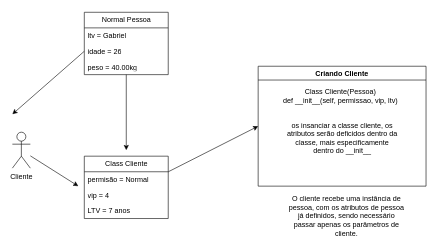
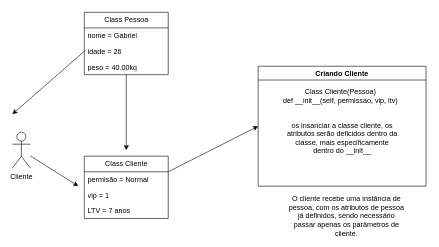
- <mxCell id="3" value="Normal Pessoa" style="swimlane;fontStyle=0;childLayout=stackLayout;horizontal=1;startSize=26;fillColor=none;horizontalStack=0;resizeParent=1;resizeParentMax=0;resizeLast=0;collapsible=1;marginBottom=0;html=1;" vertex="1" parent="1"><mxGeometry x="140" y="20" width="140" height="104" as="geometry" /></mxCell>
+ <mxCell id="3" value="Class Pessoa" style="swimlane;fontStyle=0;childLayout=stackLayout;horizontal=1;startSize=26;fillColor=none;horizontalStack=0;resizeParent=1;resizeParentMax=0;resizeLast=0;collapsible=1;marginBottom=0;html=1;" vertex="1" parent="1"><mxGeometry x="140" y="20" width="140" height="104" as="geometry" /></mxCell>
- <mxCell id="4" value="ltv = Gabriel" style="text;strokeColor=none;fillColor=none;align=left;verticalAlign=top;spacingLeft=4;spacingRight=4;overflow=hidden;rotatable=0;points=[[0,0.5],[1,0.5]];portConstraint=eastwest;whiteSpace=wrap;html=1;" vertex="1" parent="3"><mxGeometry y="26" width="140" height="26" as="geometry" /></mxCell>
+ <mxCell id="4" value="nome = Gabriel" style="text;strokeColor=none;fillColor=none;align=left;verticalAlign=top;spacingLeft=4;spacingRight=4;overflow=hidden;rotatable=0;points=[[0,0.5],[1,0.5]];portConstraint=eastwest;whiteSpace=wrap;html=1;" vertex="1" parent="3"><mxGeometry y="26" width="140" height="26" as="geometry" /></mxCell>
- <mxCell id="11" value="vip = 4&lt;div&gt;&lt;br&gt;&lt;/div&gt;" style="text;strokeColor=none;fillColor=none;align=left;verticalAlign=top;spacingLeft=4;spacingRight=4;overflow=hidden;rotatable=0;points=[[0,0.5],[1,0.5]];portConstraint=eastwest;whiteSpace=wrap;html=1;" vertex="1" parent="8"><mxGeometry y="52" width="140" height="26" as="geometry" /></mxCell>
+ <mxCell id="11" value="vip = 1&lt;div&gt;&lt;br&gt;&lt;/div&gt;" style="text;strokeColor=none;fillColor=none;align=left;verticalAlign=top;spacingLeft=4;spacingRight=4;overflow=hidden;rotatable=0;points=[[0,0.5],[1,0.5]];portConstraint=eastwest;whiteSpace=wrap;html=1;" vertex="1" parent="8"><mxGeometry y="52" width="140" height="26" as="geometry" /></mxCell>
